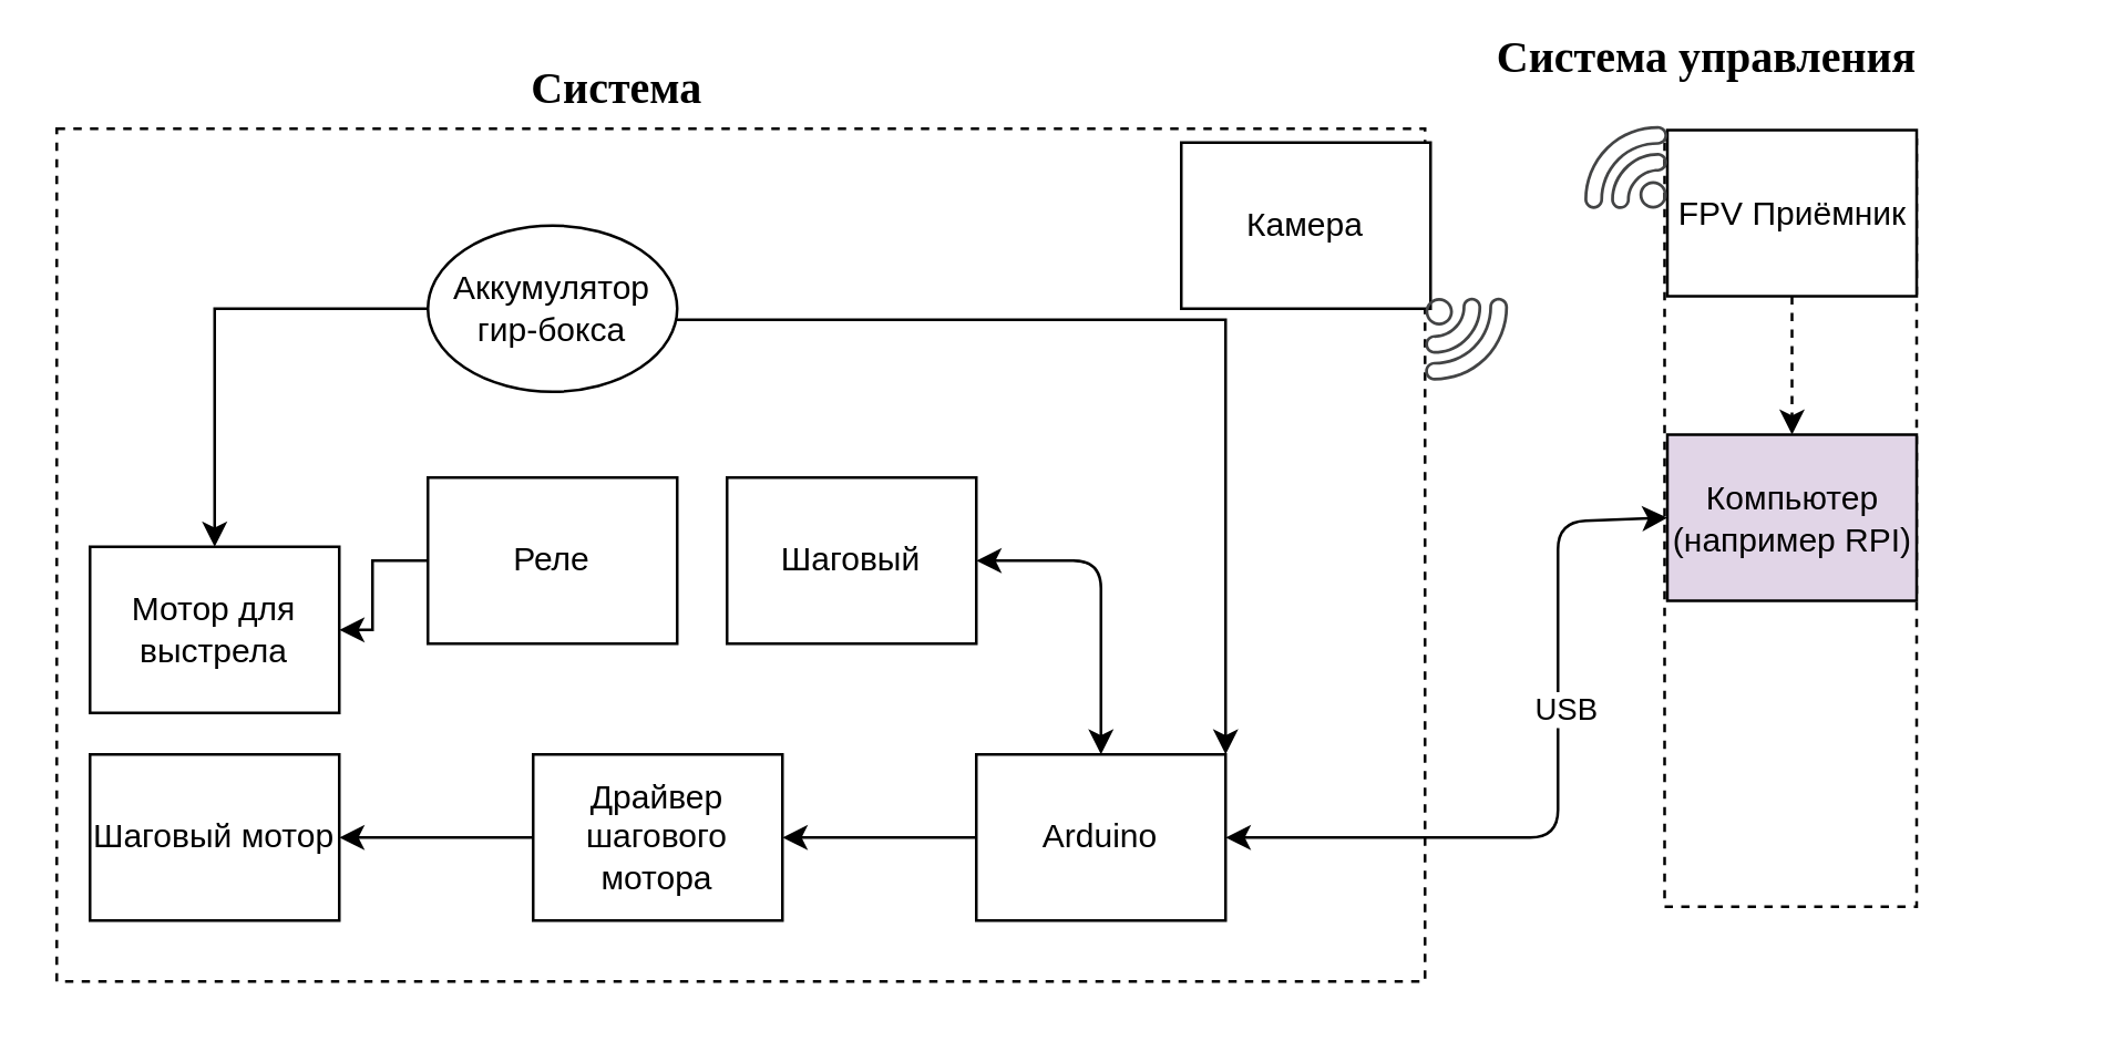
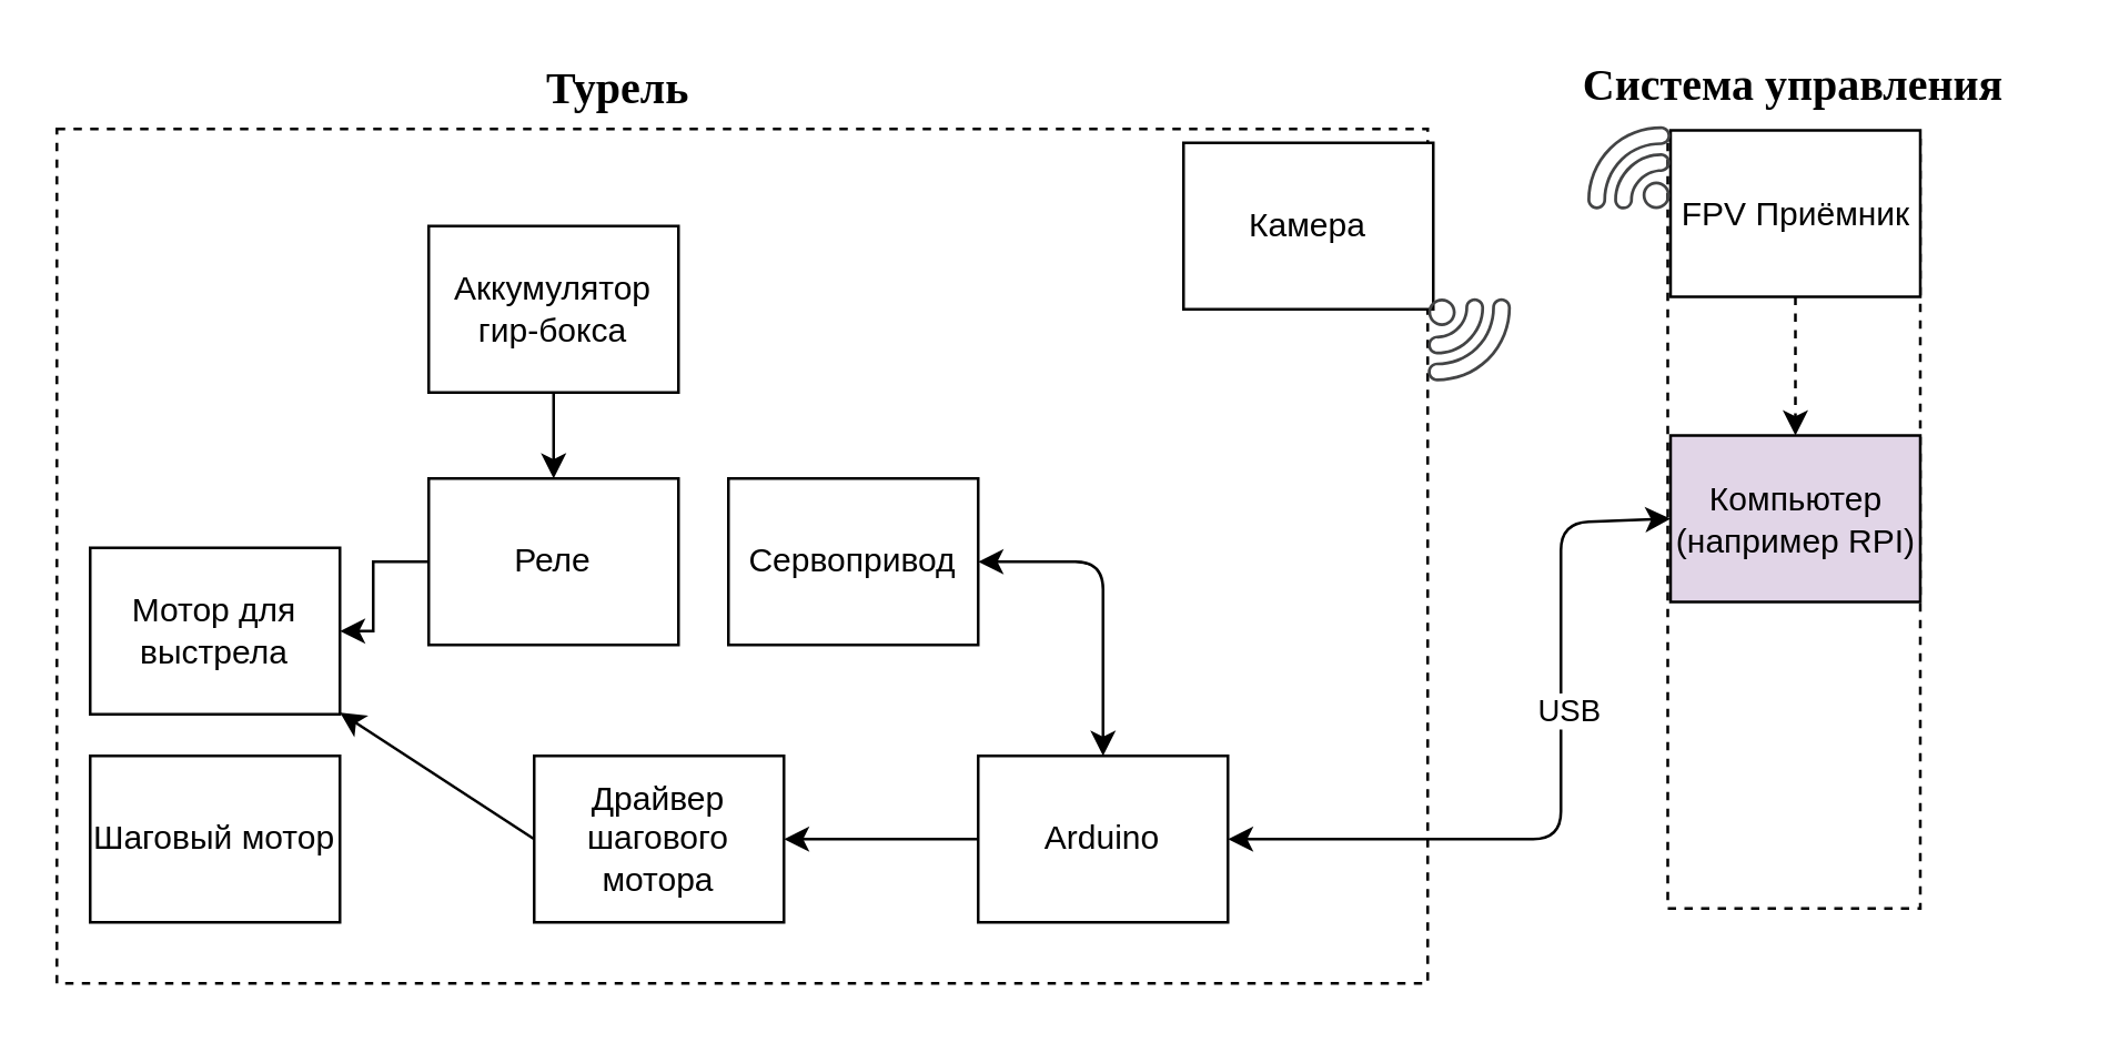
- <mxCell id="32" value="&lt;b&gt;&lt;font face=&quot;Comic Sans MS&quot; style=&quot;font-size: 16px&quot;&gt;Система управления&lt;/font&gt;&lt;/b&gt;" style="text;html=1;strokeColor=none;fillColor=none;align=center;verticalAlign=middle;whiteSpace=wrap;rounded=0;dashed=1;" parent="1" vertex="1"><mxGeometry x="524" y="10" width="184" height="20" as="geometry" /></mxCell>
+ <mxCell id="32" value="&lt;b&gt;&lt;font face=&quot;Comic Sans MS&quot; style=&quot;font-size: 16px&quot;&gt;Система управления&lt;/font&gt;&lt;/b&gt;" style="text;html=1;strokeColor=none;fillColor=none;align=center;verticalAlign=middle;whiteSpace=wrap;rounded=0;dashed=1;" parent="1" vertex="1"><mxGeometry x="554" y="20" width="184" height="20" as="geometry" /></mxCell>
- <mxCell id="28" value="&lt;b&gt;&lt;font face=&quot;Comic Sans MS&quot; style=&quot;font-size: 16px&quot;&gt;Система&lt;/font&gt;&lt;/b&gt;" style="text;html=1;strokeColor=none;fillColor=none;align=center;verticalAlign=middle;whiteSpace=wrap;rounded=0;dashed=1;" parent="1" vertex="1"><mxGeometry x="150" y="21" width="145" height="20" as="geometry" /></mxCell>
+ <mxCell id="28" value="&lt;b&gt;&lt;font face=&quot;Comic Sans MS&quot; style=&quot;font-size: 16px&quot;&gt;Турель&lt;/font&gt;&lt;/b&gt;" style="text;html=1;strokeColor=none;fillColor=none;align=center;verticalAlign=middle;whiteSpace=wrap;rounded=0;dashed=1;" parent="1" vertex="1"><mxGeometry x="150" y="21" width="145" height="20" as="geometry" /></mxCell>
- <mxCell id="17" value="Аккумулятор гир-бокса" style="ellipse;whiteSpace=wrap;html=1;" parent="1" vertex="1"><mxGeometry x="154" y="81" width="90" height="60" as="geometry" /></mxCell>
+ <mxCell id="17" value="Аккумулятор гир-бокса" style="rounded=0;whiteSpace=wrap;html=1;" parent="1" vertex="1"><mxGeometry x="154" y="81" width="90" height="60" as="geometry" /></mxCell>
- <mxCell id="16" style="edgeStyle=orthogonalEdgeStyle;rounded=0;orthogonalLoop=1;jettySize=auto;html=1;" parent="1" source="17" target="29" edge="1"><mxGeometry relative="1" as="geometry" /></mxCell>
+ <mxCell id="16" style="edgeStyle=orthogonalEdgeStyle;rounded=0;orthogonalLoop=1;jettySize=auto;html=1;" parent="1" source="17" target="31" edge="1"><mxGeometry relative="1" as="geometry" /></mxCell>
- <mxCell id="15" style="edgeStyle=orthogonalEdgeStyle;rounded=0;orthogonalLoop=1;jettySize=auto;html=1;entryX=1;entryY=0;entryDx=0;entryDy=0;" parent="1" source="17" target="7" edge="1"><mxGeometry relative="1" as="geometry"><Array as="points"><mxPoint x="442" y="115" /></Array></mxGeometry></mxCell>
- <mxCell id="5" value="Шаговый" style="text;html=1;strokeColor=none;fillColor=none;align=center;verticalAlign=middle;whiteSpace=wrap;rounded=0;" parent="1" vertex="1"><mxGeometry x="262" y="172" width="90" height="60" as="geometry" /></mxCell>
+ <mxCell id="5" value="Сервопривод" style="text;html=1;strokeColor=none;fillColor=none;align=center;verticalAlign=middle;whiteSpace=wrap;rounded=0;" parent="1" vertex="1"><mxGeometry x="262" y="172" width="90" height="60" as="geometry" /></mxCell>
- <mxCell id="27" value="" style="endArrow=classic;html=1;exitX=0;exitY=0.5;exitDx=0;exitDy=0;entryX=1;entryY=0.5;entryDx=0;entryDy=0;" parent="1" source="9" target="12" edge="1"><mxGeometry width="50" height="50" relative="1" as="geometry"><mxPoint x="362" y="312" as="sourcePoint" /><mxPoint x="292" y="312" as="targetPoint" /></mxGeometry></mxCell>
+ <mxCell id="27" value="" style="endArrow=classic;html=1;exitX=0;exitY=0.5;exitDx=0;exitDy=0;" parent="1" source="9" target="29" edge="1"><mxGeometry width="50" height="50" relative="1" as="geometry"><mxPoint x="362" y="312" as="sourcePoint" /><mxPoint x="292" y="312" as="targetPoint" /></mxGeometry></mxCell>
